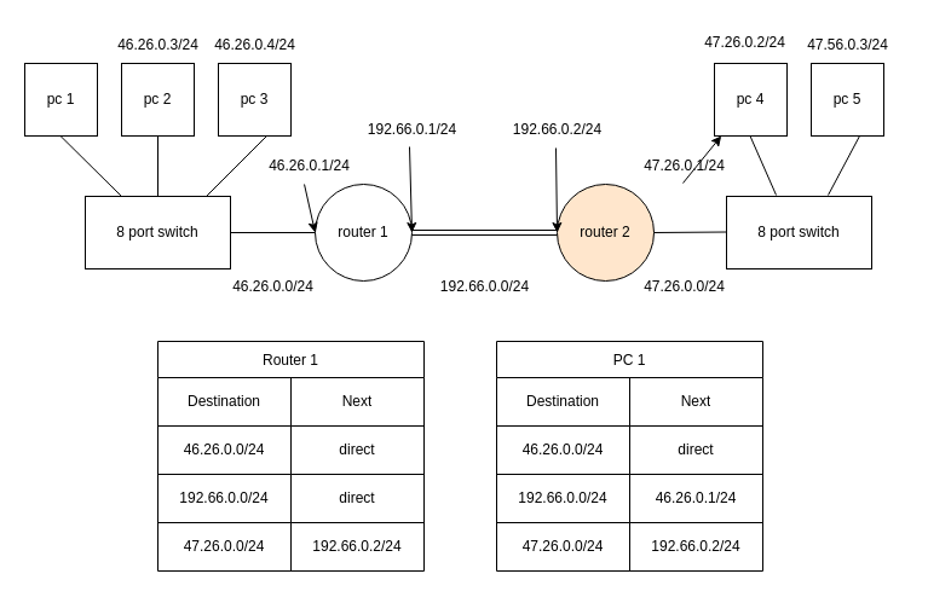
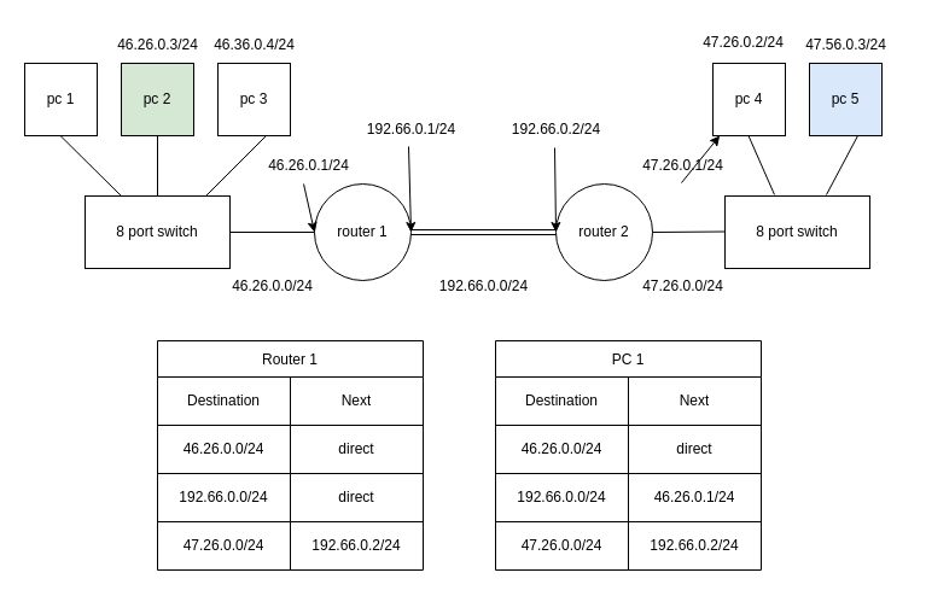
- <mxCell id="20" value="46.26.0.4/24" style="text;html=1;align=center;verticalAlign=middle;resizable=0;points=[];autosize=1;strokeColor=none;fillColor=none;" vertex="1" parent="1"><mxGeometry x="165" y="22" width="90" height="30" as="geometry" /></mxCell>
+ <mxCell id="20" value="46.36.0.4/24" style="text;html=1;align=center;verticalAlign=middle;resizable=0;points=[];autosize=1;strokeColor=none;fillColor=none;" vertex="1" parent="1"><mxGeometry x="165" y="22" width="90" height="30" as="geometry" /></mxCell>
- <mxCell id="3" value="pc 2" style="whiteSpace=wrap;html=1;aspect=fixed;" vertex="1" parent="1"><mxGeometry x="100" y="52" width="60" height="60" as="geometry" /></mxCell>
+ <mxCell id="3" value="pc 2" style="whiteSpace=wrap;html=1;aspect=fixed;fillColor=#d5e8d4;" vertex="1" parent="1"><mxGeometry x="100" y="52" width="60" height="60" as="geometry" /></mxCell>
- <mxCell id="5" value="pc 5" style="whiteSpace=wrap;html=1;aspect=fixed;" vertex="1" parent="1"><mxGeometry x="670" y="52" width="60" height="60" as="geometry" /></mxCell>
+ <mxCell id="5" value="pc 5" style="whiteSpace=wrap;html=1;aspect=fixed;fillColor=#dae8fc;" vertex="1" parent="1"><mxGeometry x="670" y="52" width="60" height="60" as="geometry" /></mxCell>
- <mxCell id="10" value="router 2" style="ellipse;whiteSpace=wrap;html=1;aspect=fixed;fillColor=#ffe6cc;" vertex="1" parent="1"><mxGeometry x="460" y="152" width="80" height="80" as="geometry" /></mxCell>
+ <mxCell id="10" value="router 2" style="ellipse;whiteSpace=wrap;html=1;aspect=fixed;" vertex="1" parent="1"><mxGeometry x="460" y="152" width="80" height="80" as="geometry" /></mxCell>
